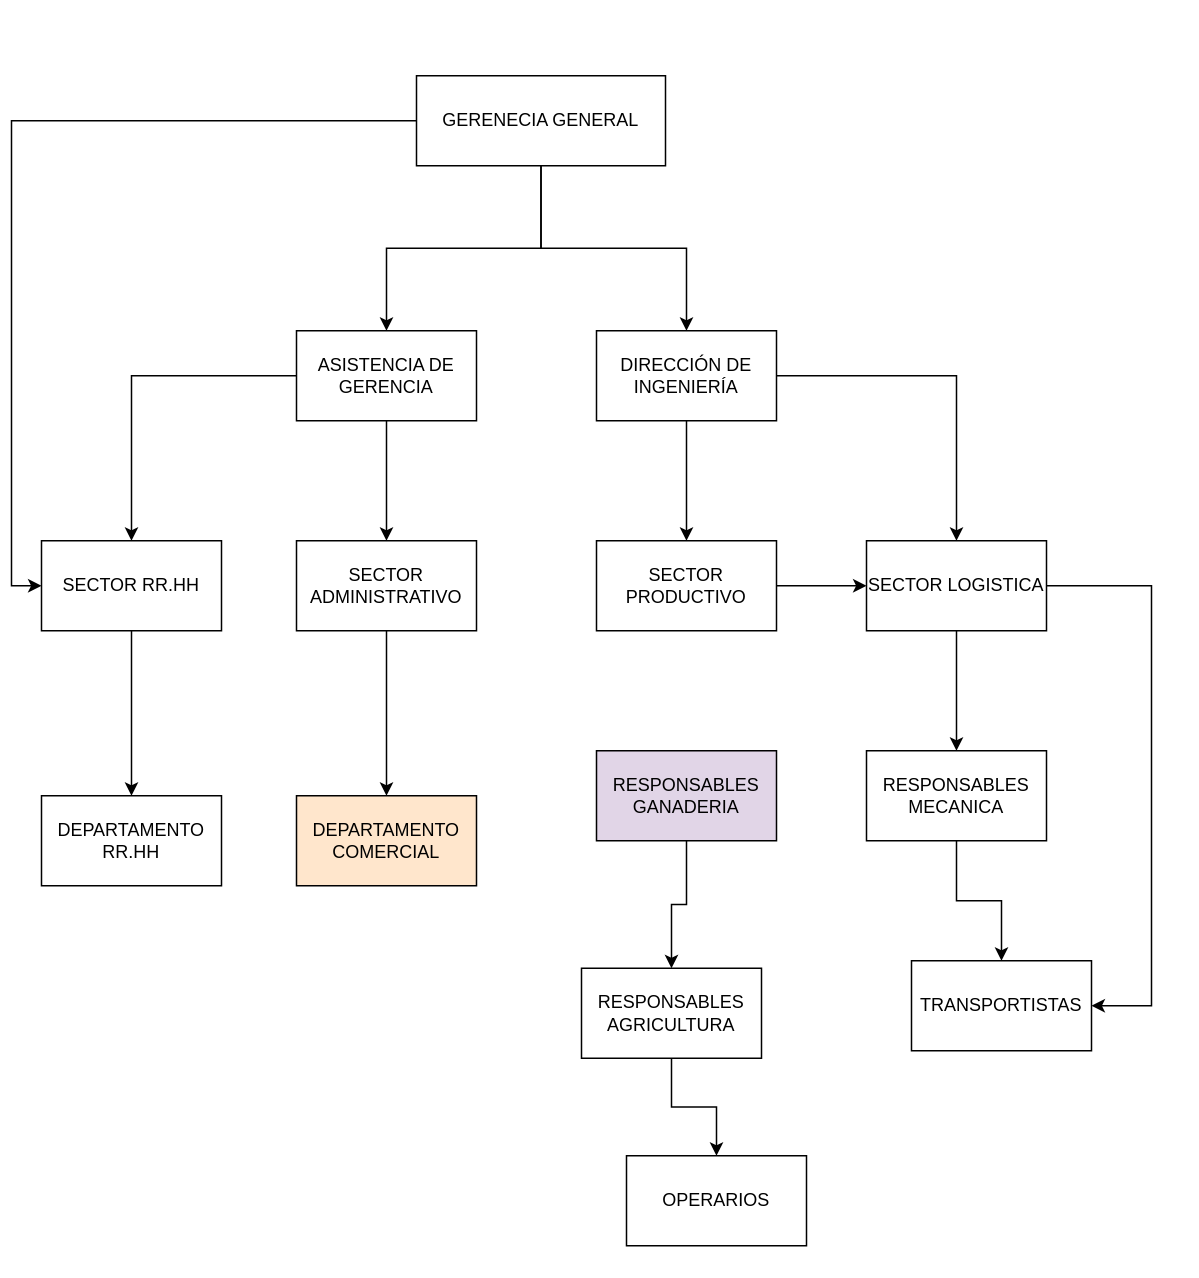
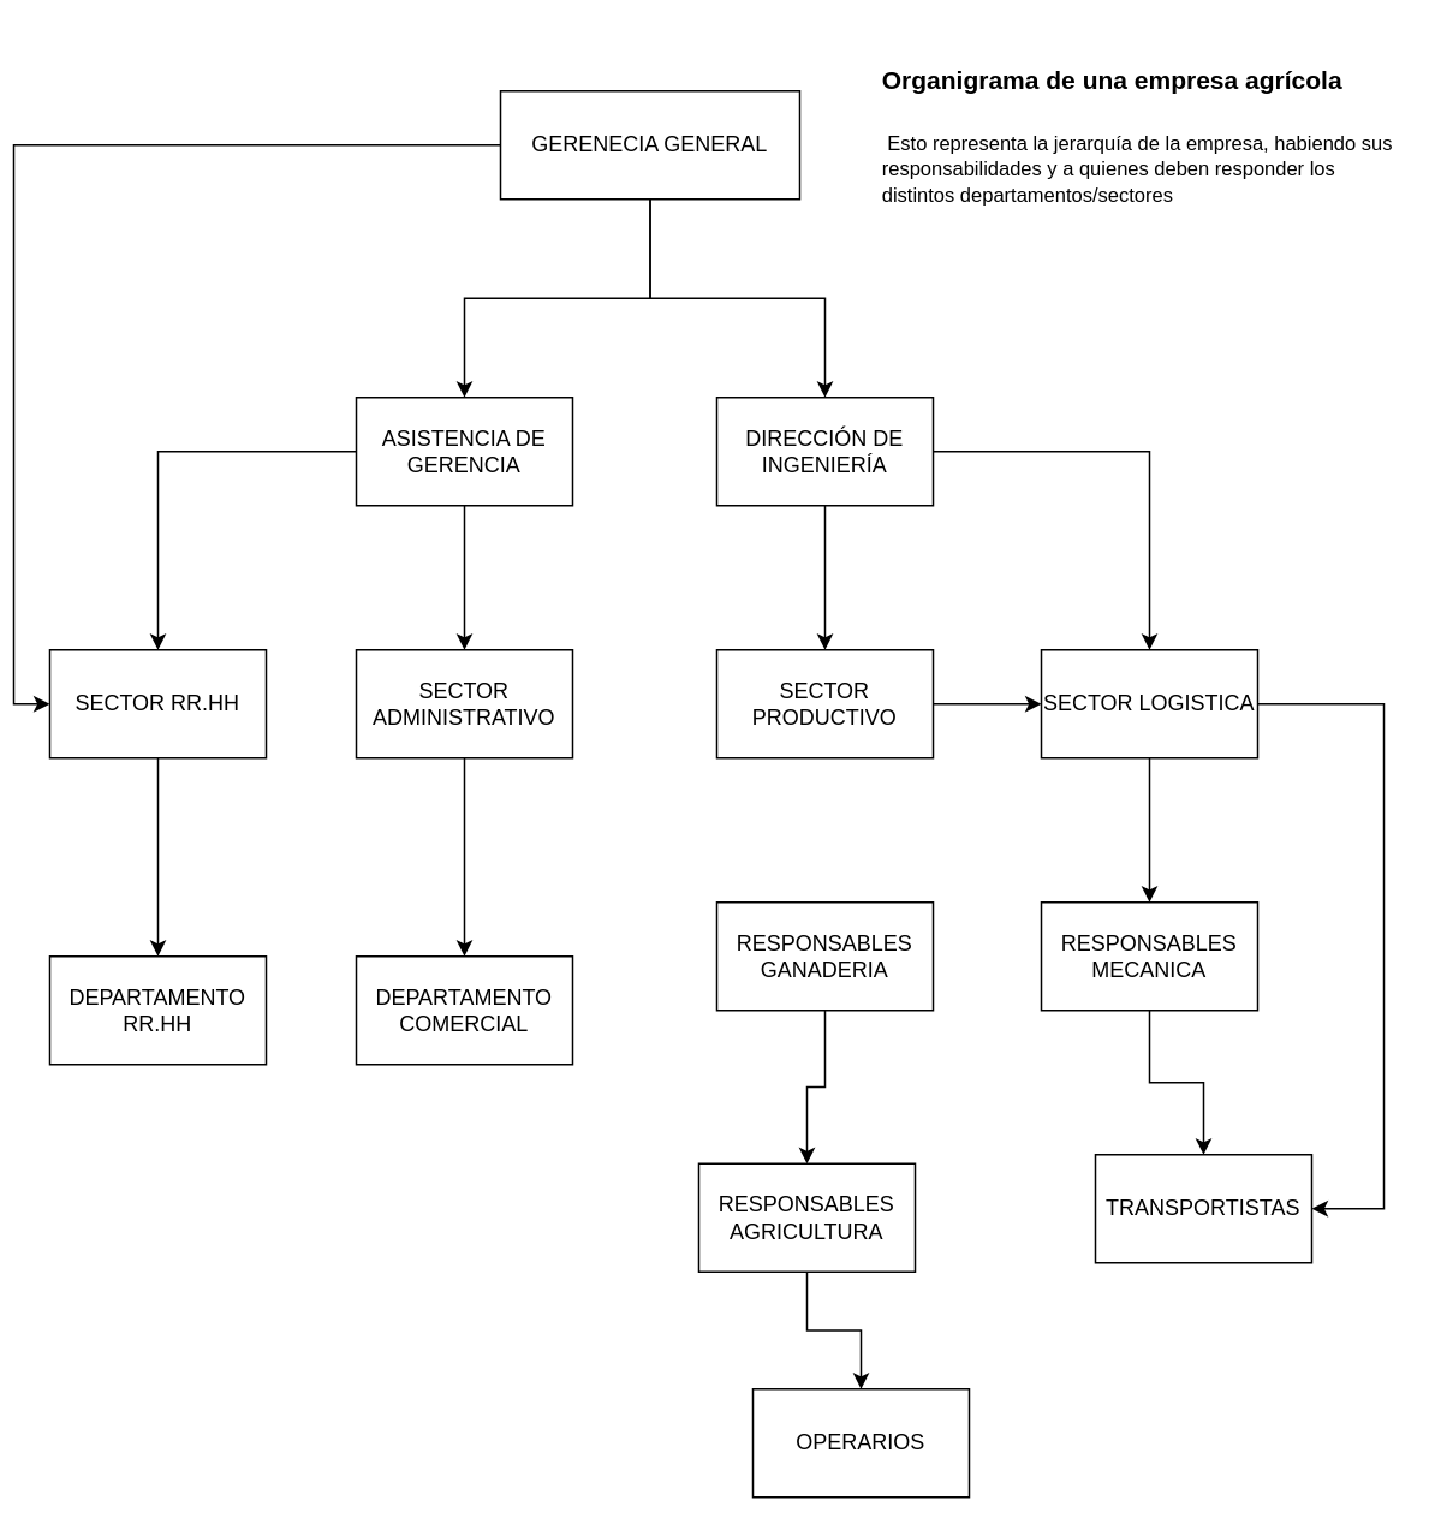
+ <mxCell id="31" value="&lt;h1 style=&quot;margin-top: 0px;&quot;&gt;&lt;font style=&quot;font-size: 14px;&quot;&gt;Organigrama de una empresa agrícola&lt;/font&gt;&lt;br&gt;&lt;/h1&gt;&lt;p&gt;&lt;font style=&quot;font-size: 11px;&quot;&gt;&amp;nbsp;Esto representa la jerarquía de la empresa, habiendo sus responsabilidades y a quienes deben responder los distintos departamentos/sectores&lt;/font&gt;&lt;br&gt;&lt;/p&gt;" style="text;html=1;whiteSpace=wrap;overflow=hidden;rounded=0;" vertex="1" parent="1"><mxGeometry x="480" width="290" height="110" as="geometry" y="20" /></mxCell>
- <mxCell id="22" value="RESPONSABLES GANADERIA" style="rounded=0;whiteSpace=wrap;html=1;fillColor=#e1d5e7;" vertex="1" parent="1"><mxGeometry x="390" y="500" width="120" height="60" as="geometry" /></mxCell>
+ <mxCell id="22" value="RESPONSABLES GANADERIA" style="rounded=0;whiteSpace=wrap;html=1;" vertex="1" parent="1"><mxGeometry x="390" y="500" width="120" height="60" as="geometry" /></mxCell>
- <mxCell id="29" value="DEPARTAMENTO COMERCIAL" style="rounded=0;whiteSpace=wrap;html=1;fillColor=#ffe6cc;" vertex="1" parent="1"><mxGeometry x="190" y="530" width="120" height="60" as="geometry" /></mxCell>
+ <mxCell id="29" value="DEPARTAMENTO COMERCIAL" style="rounded=0;whiteSpace=wrap;html=1;" vertex="1" parent="1"><mxGeometry x="190" y="530" width="120" height="60" as="geometry" /></mxCell>
